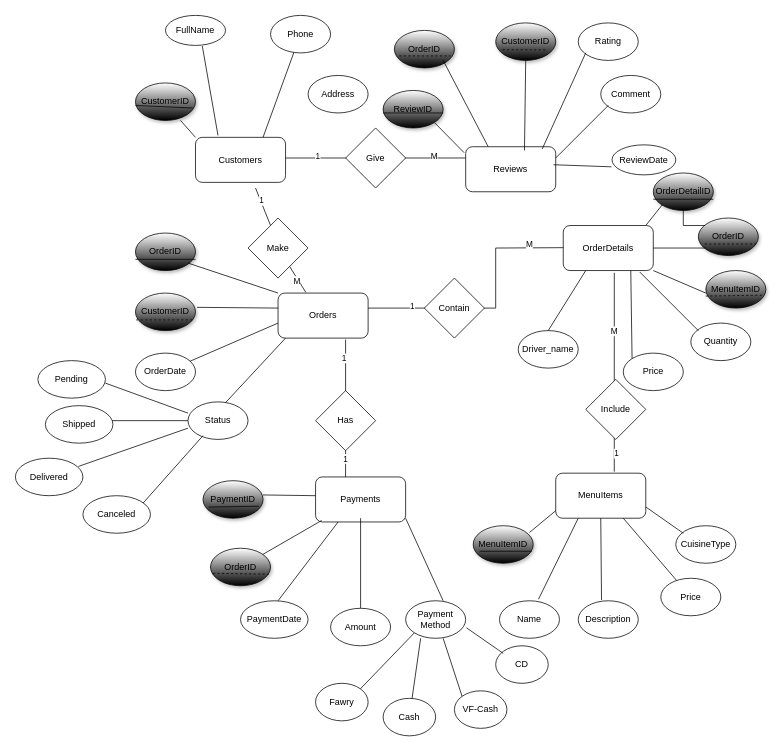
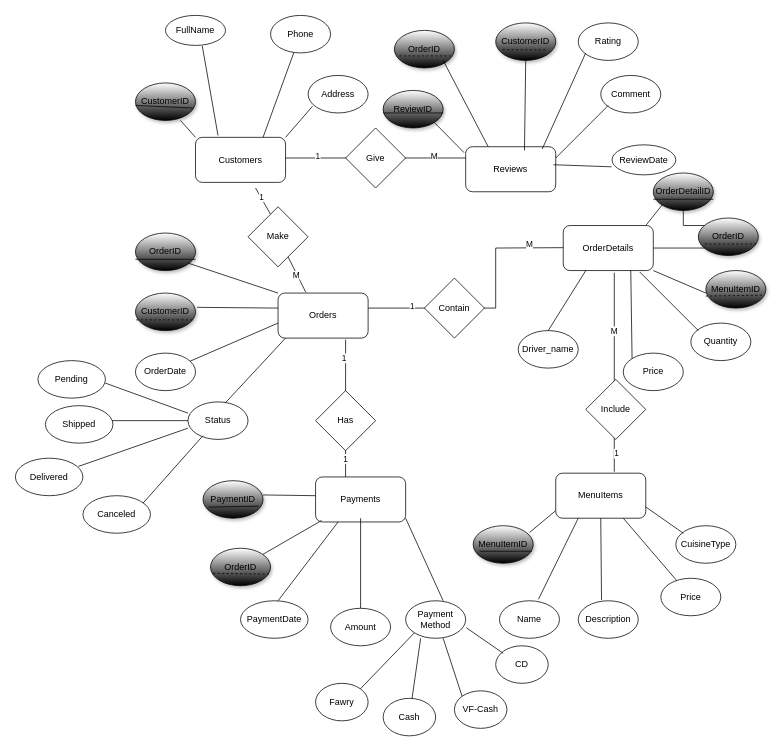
+ <mxCell id="37" value="" style="endArrow=none;html=1;rounded=0;entryX=0.075;entryY=0.82;entryDx=0;entryDy=0;entryPerimeter=0;exitX=1;exitY=0;exitDx=0;exitDy=0;" parent="1" source="4" target="29" edge="1"><mxGeometry width="50" height="50" relative="1" as="geometry"><mxPoint x="370" y="190" as="sourcePoint" /><mxPoint x="420" y="140" as="targetPoint" /></mxGeometry></mxCell>
- <mxCell id="99" value="Make" style="rhombus;whiteSpace=wrap;html=1;" parent="1" vertex="1"><mxGeometry x="330" y="290" width="80" height="80" as="geometry" /></mxCell>
+ <mxCell id="99" value="Make" style="rhombus;whiteSpace=wrap;html=1;" parent="1" vertex="1"><mxGeometry x="330" y="275" width="80" height="80" as="geometry" /></mxCell>
